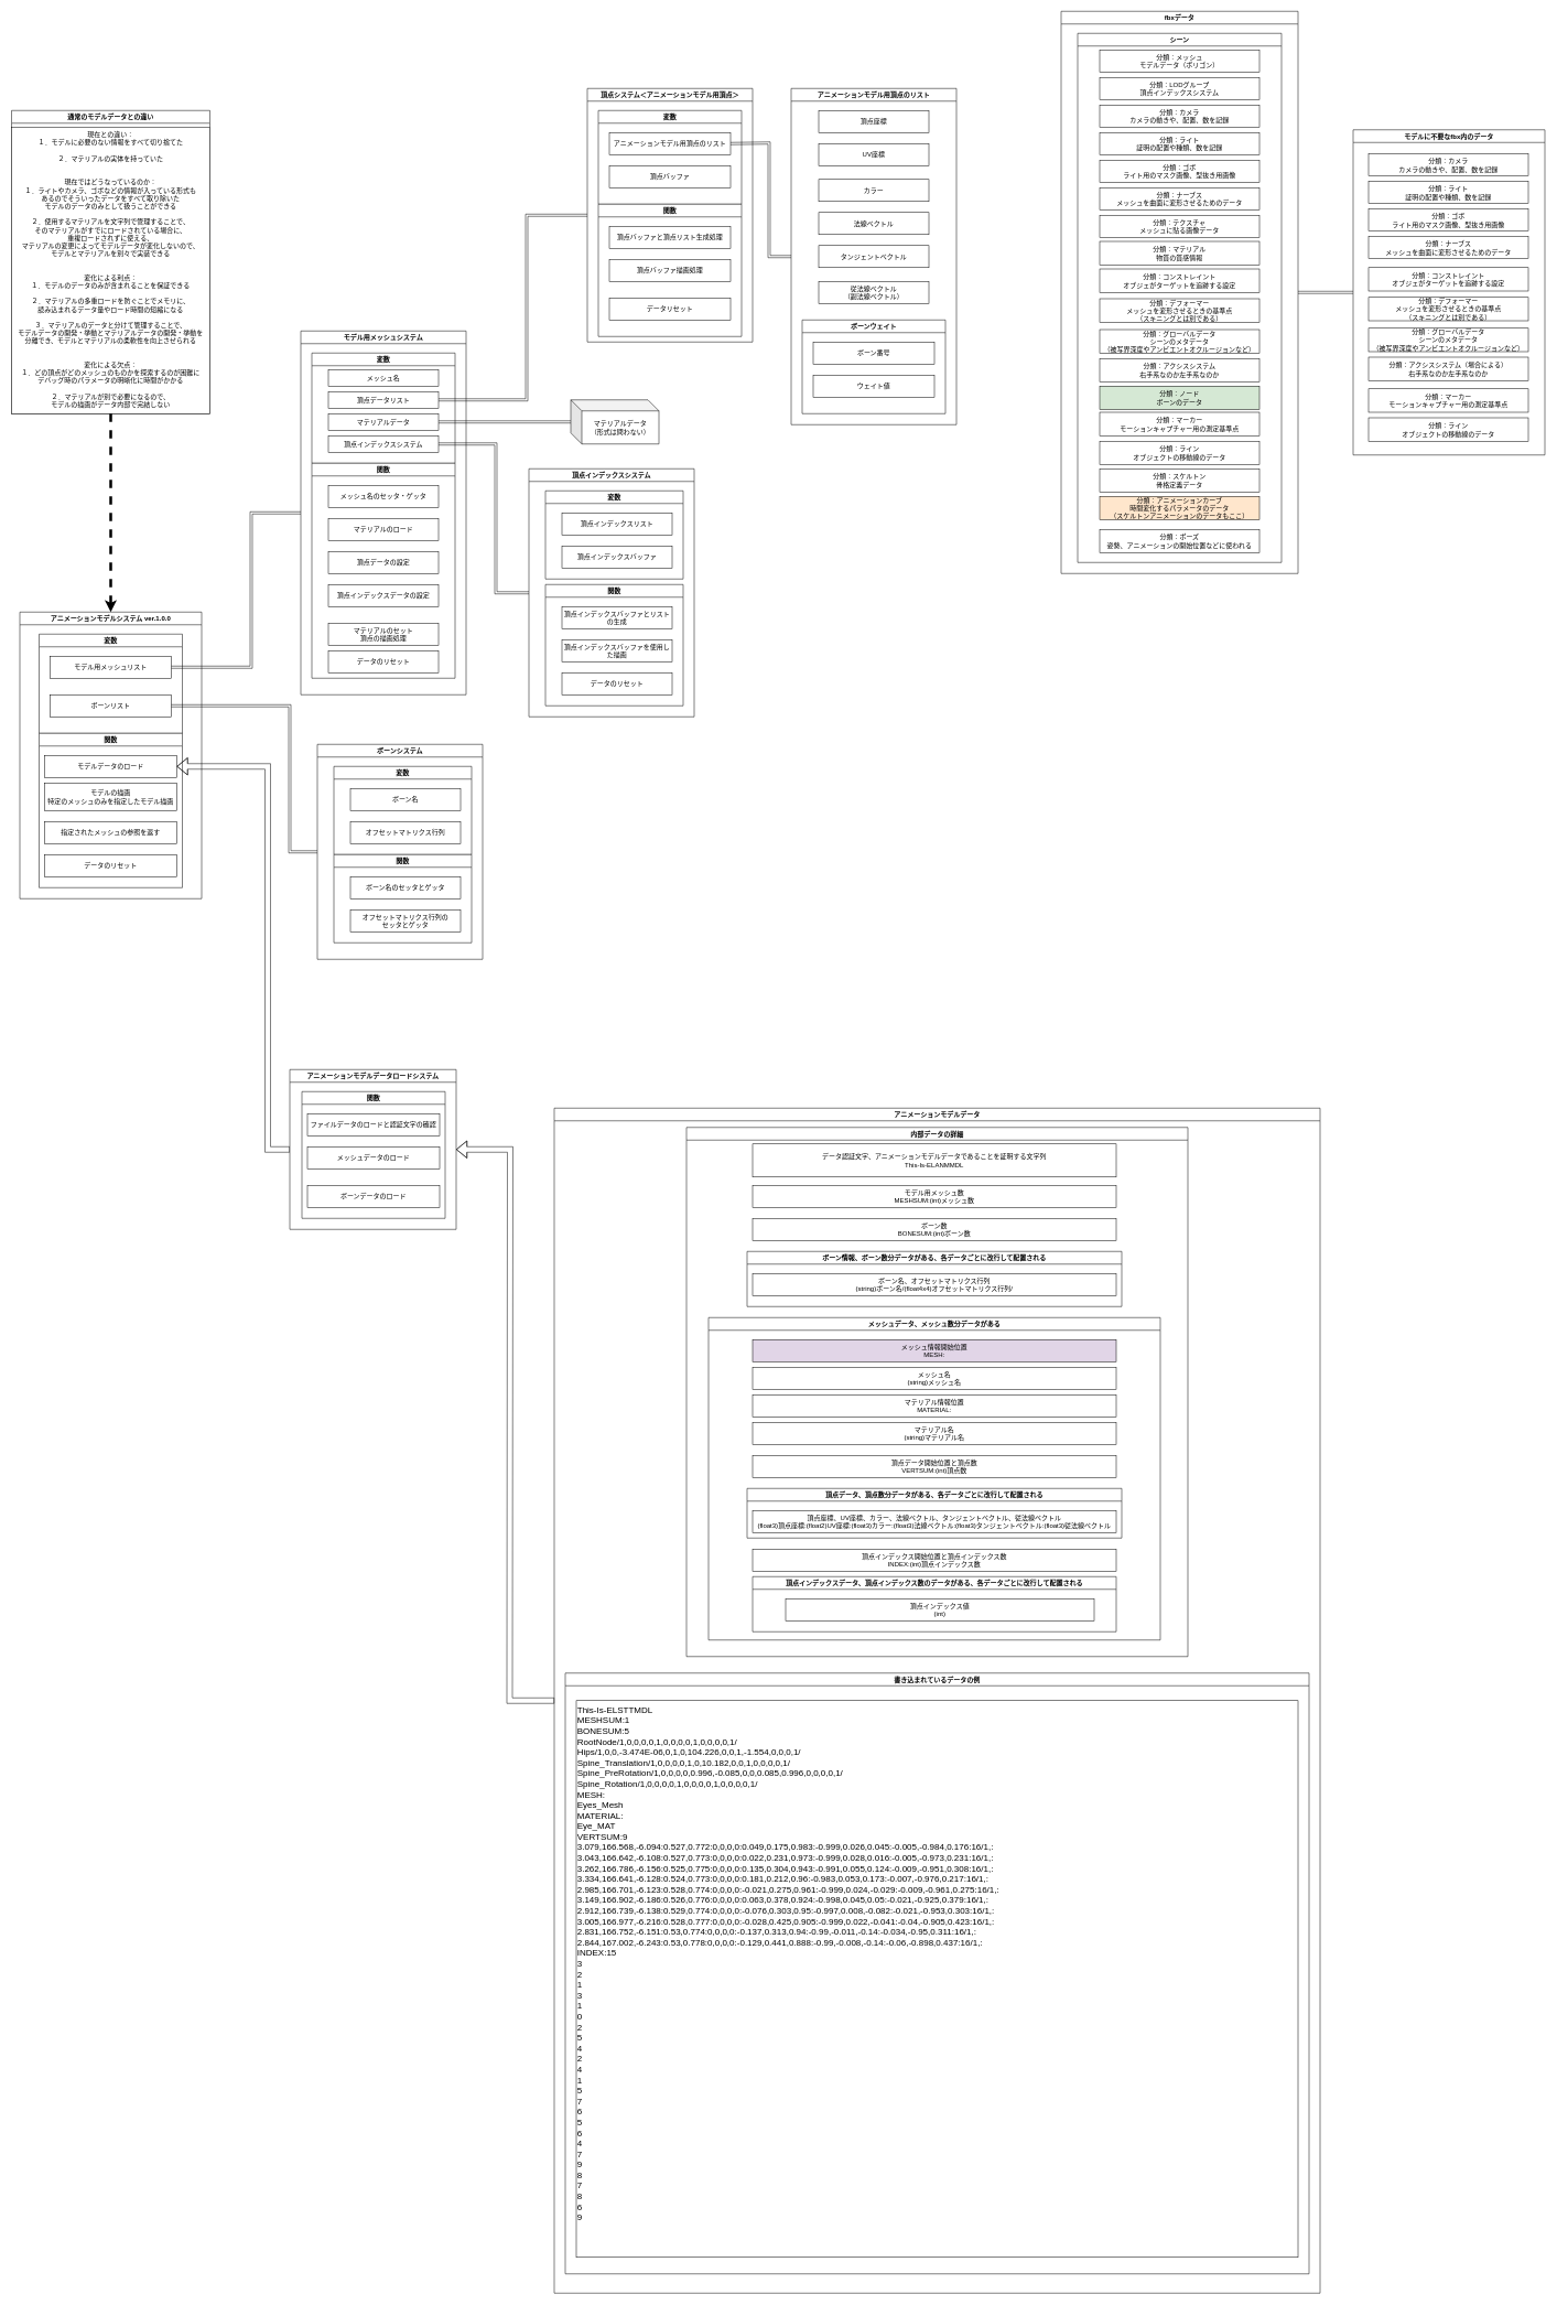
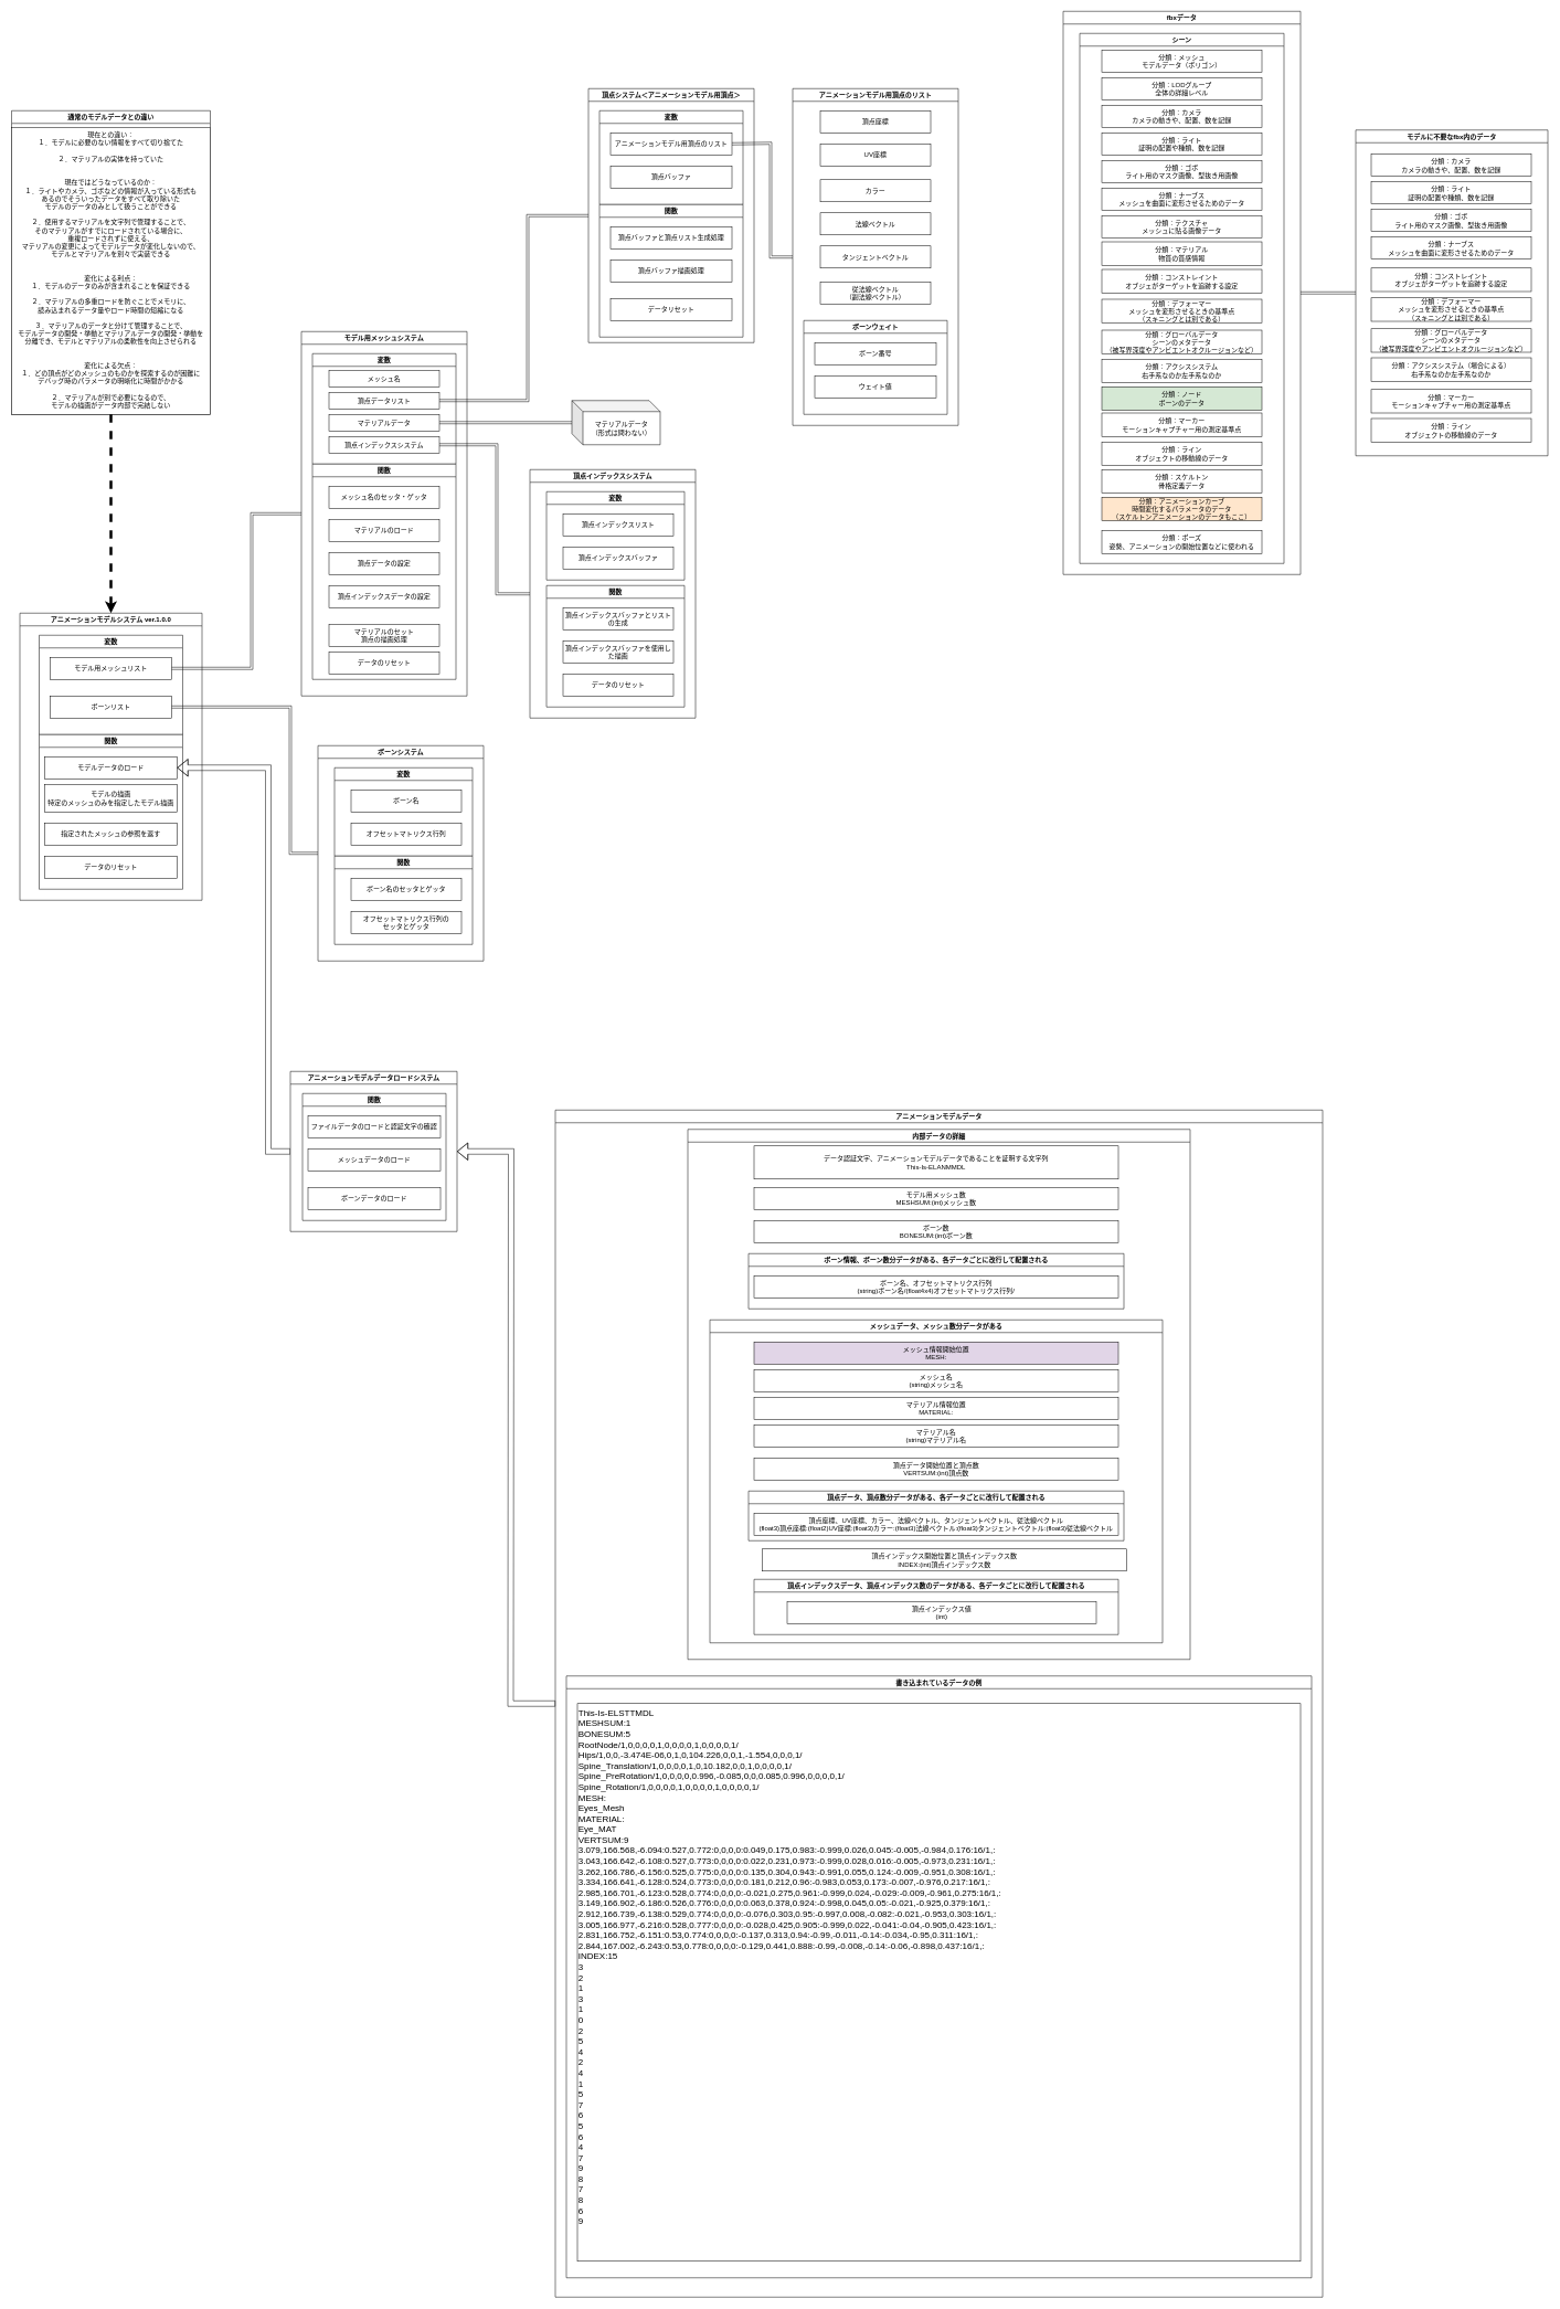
- <mxCell id="86" value="分類：LODグループ&lt;br&gt;頂点インデックスシステム" style="rounded=0;whiteSpace=wrap;html=1;" parent="84" vertex="1"><mxGeometry x="40" y="80" width="290" height="40" as="geometry" /></mxCell>
+ <mxCell id="86" value="分類：LODグループ&lt;br&gt;全体の詳細レベル" style="rounded=0;whiteSpace=wrap;html=1;" parent="84" vertex="1"><mxGeometry x="40" y="80" width="290" height="40" as="geometry" /></mxCell>
- <mxCell id="70" value="頂点インデックス開始位置と頂点インデックス数&lt;br&gt;INDEX:(int)頂点インデックス数" style="rounded=0;whiteSpace=wrap;html=1;" parent="65" vertex="1"><mxGeometry x="80" y="420" width="660" height="40" as="geometry" /></mxCell>
+ <mxCell id="70" value="頂点インデックス開始位置と頂点インデックス数&lt;br&gt;INDEX:(int)頂点インデックス数" style="rounded=0;whiteSpace=wrap;html=1;" parent="65" vertex="1"><mxGeometry x="95" y="415" width="660" height="40" as="geometry" /></mxCell>
